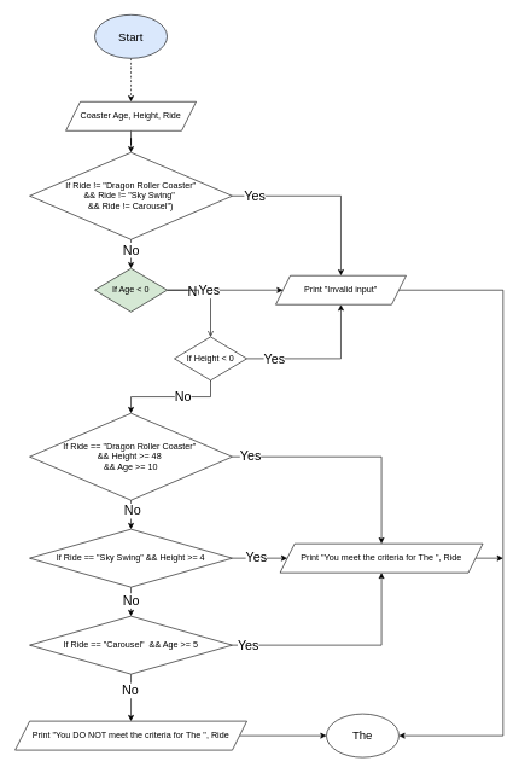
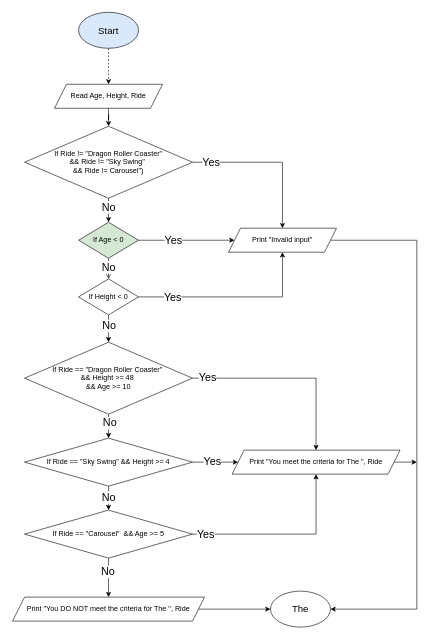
- <mxCell id="6" value="Coaster Age, Height, Ride" style="shape=parallelogram;perimeter=parallelogramPerimeter;whiteSpace=wrap;html=1;fixedSize=1;" vertex="1" parent="1"><mxGeometry x="90" y="140" width="180" height="40" as="geometry" /></mxCell>
+ <mxCell id="6" value="Read Age, Height, Ride" style="shape=parallelogram;perimeter=parallelogramPerimeter;whiteSpace=wrap;html=1;fixedSize=1;" vertex="1" parent="1"><mxGeometry x="90" y="140" width="180" height="40" as="geometry" /></mxCell>
- <mxCell id="21" value="If Height &amp;lt; 0" style="rhombus;whiteSpace=wrap;html=1;" vertex="1" parent="1"><mxGeometry x="240" y="464.5" width="100" height="60" as="geometry" /></mxCell>
+ <mxCell id="21" value="If Height &amp;lt; 0" style="rhombus;whiteSpace=wrap;html=1;" vertex="1" parent="1"><mxGeometry x="130" y="464.5" width="100" height="60" as="geometry" /></mxCell>
